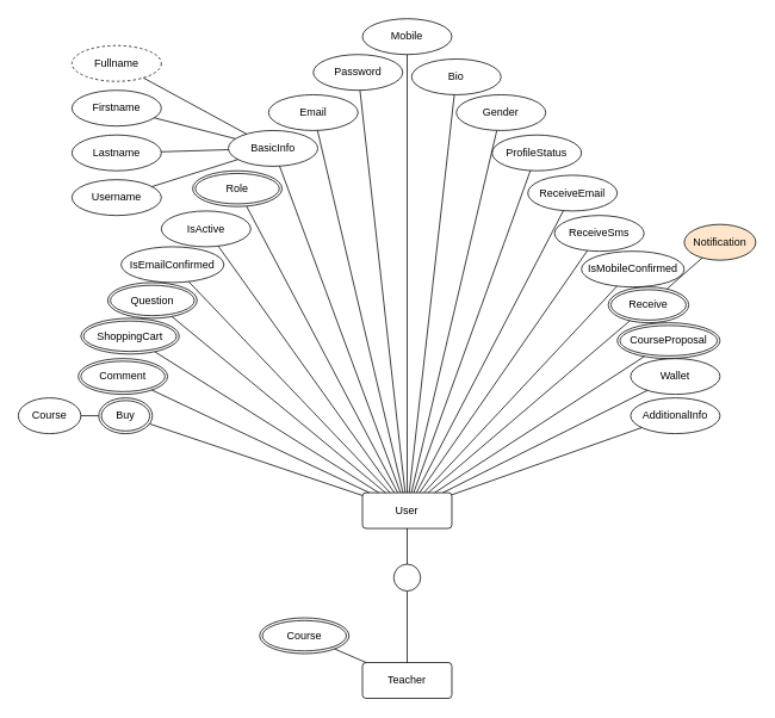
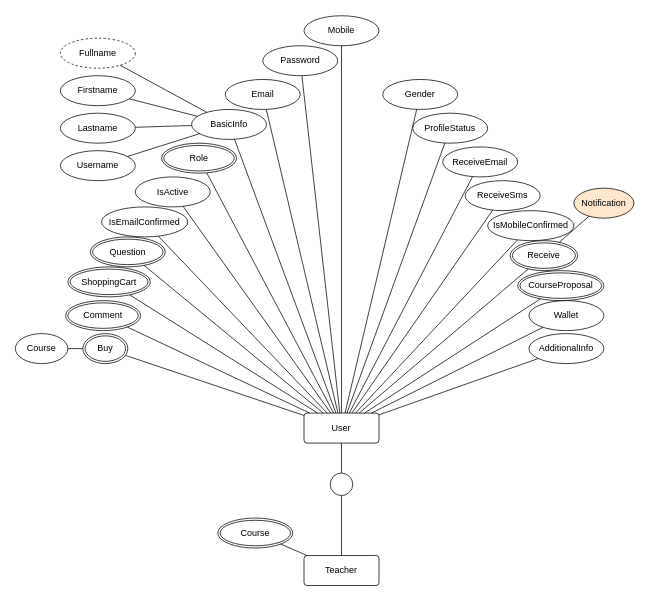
- <mxCell id="19" value="Bio" style="ellipse;whiteSpace=wrap;html=1;align=center;" parent="1" vertex="1"><mxGeometry x="460" y="65" width="100" height="40" as="geometry" /></mxCell>
- <mxCell id="24" value="" style="endArrow=none;html=1;rounded=0;" parent="1" source="19" target="2" edge="1"><mxGeometry relative="1" as="geometry"><mxPoint x="500" y="260" as="sourcePoint" /><mxPoint x="660" y="260" as="targetPoint" /></mxGeometry></mxCell>
